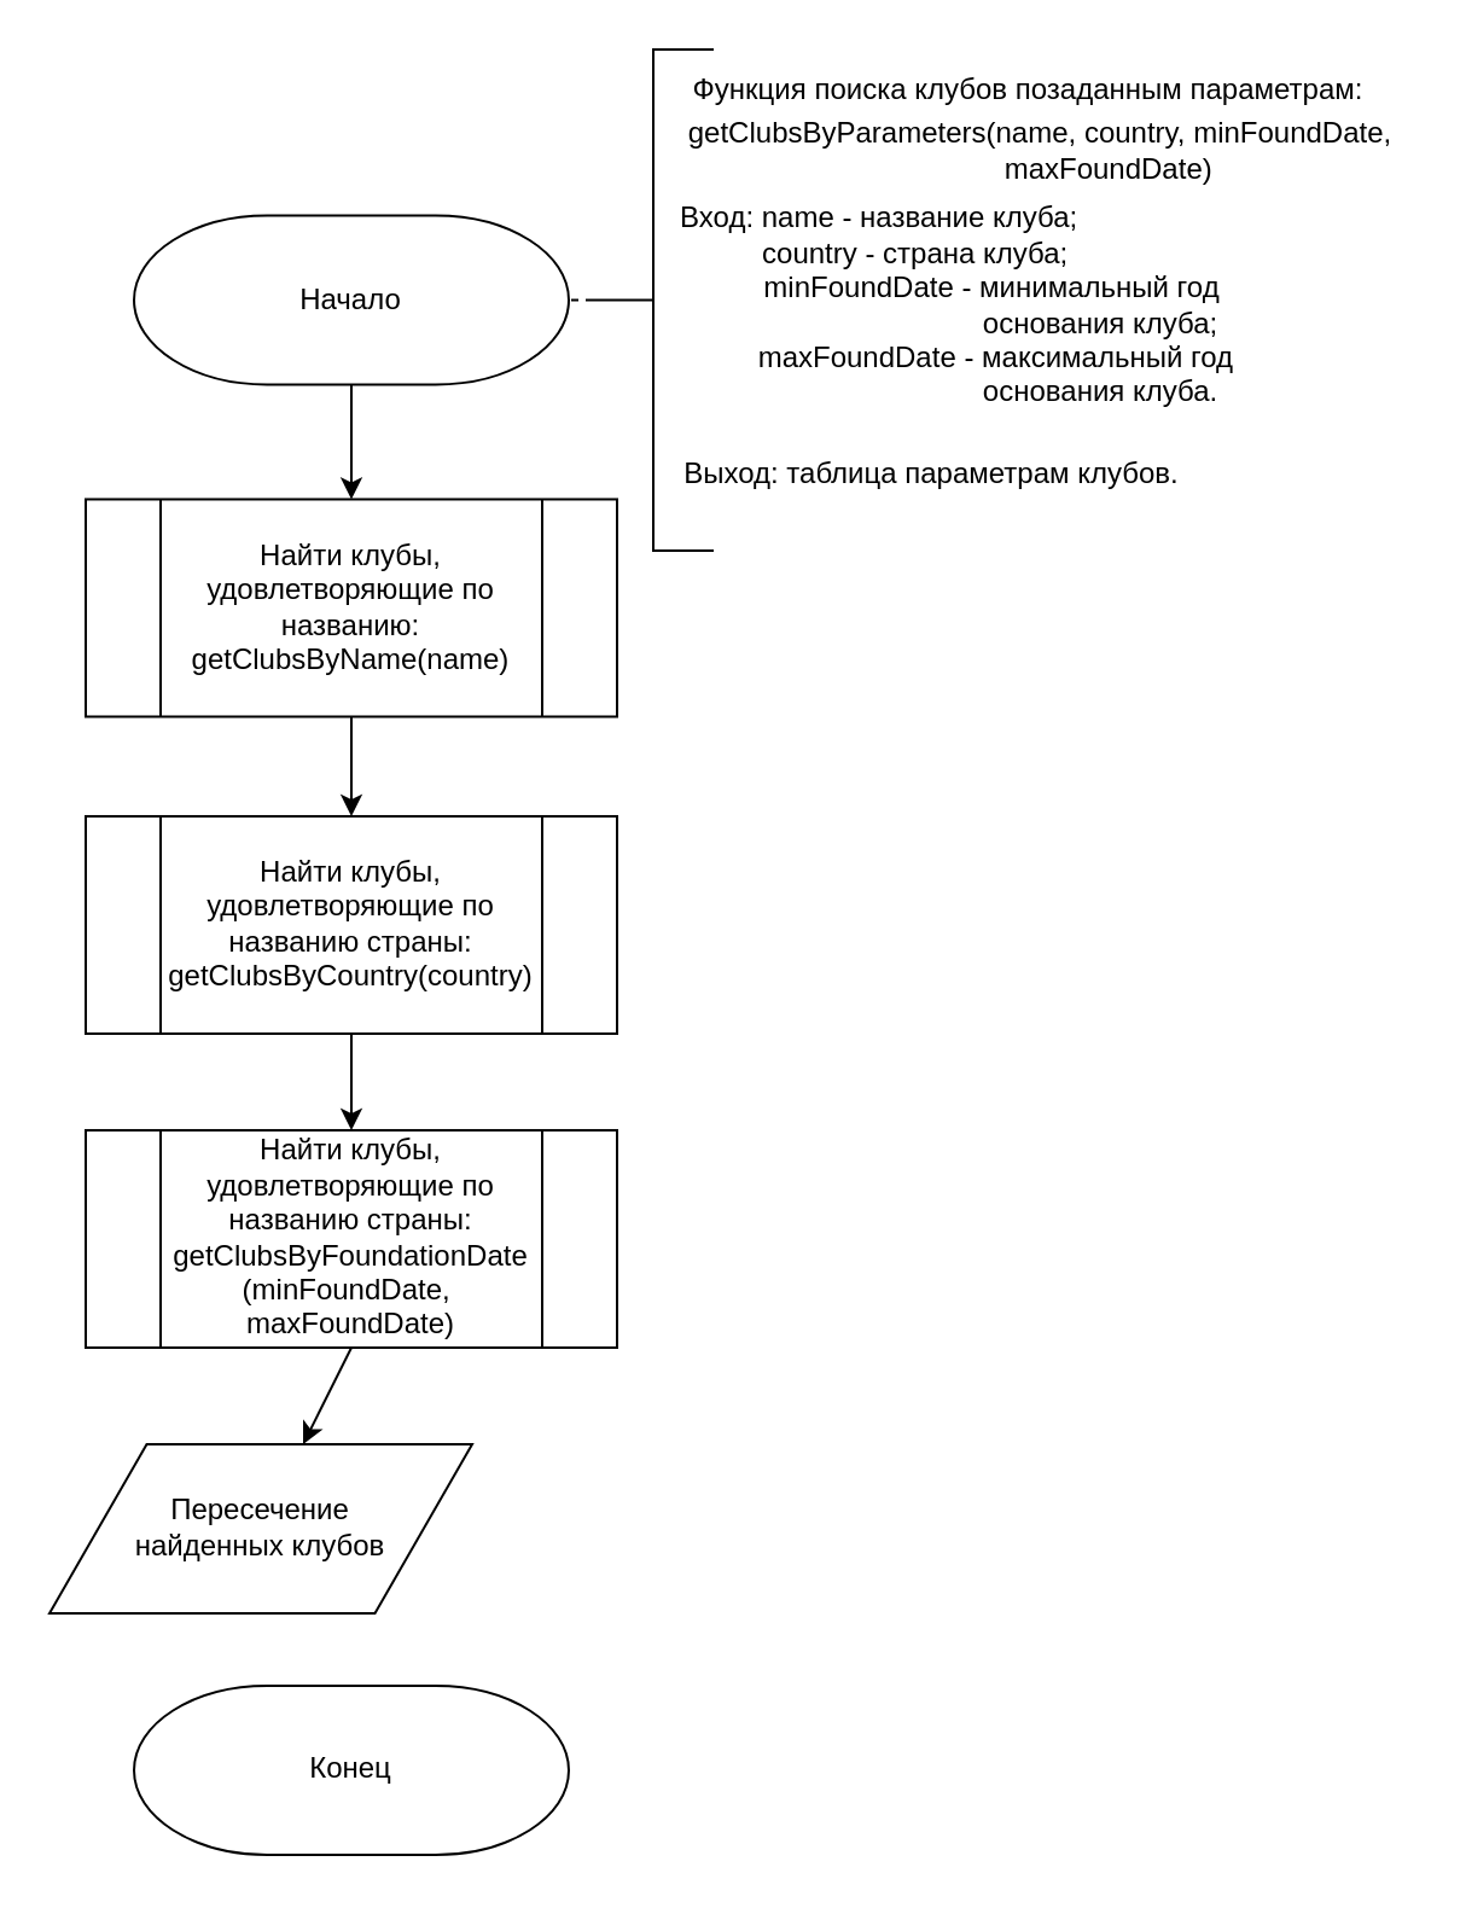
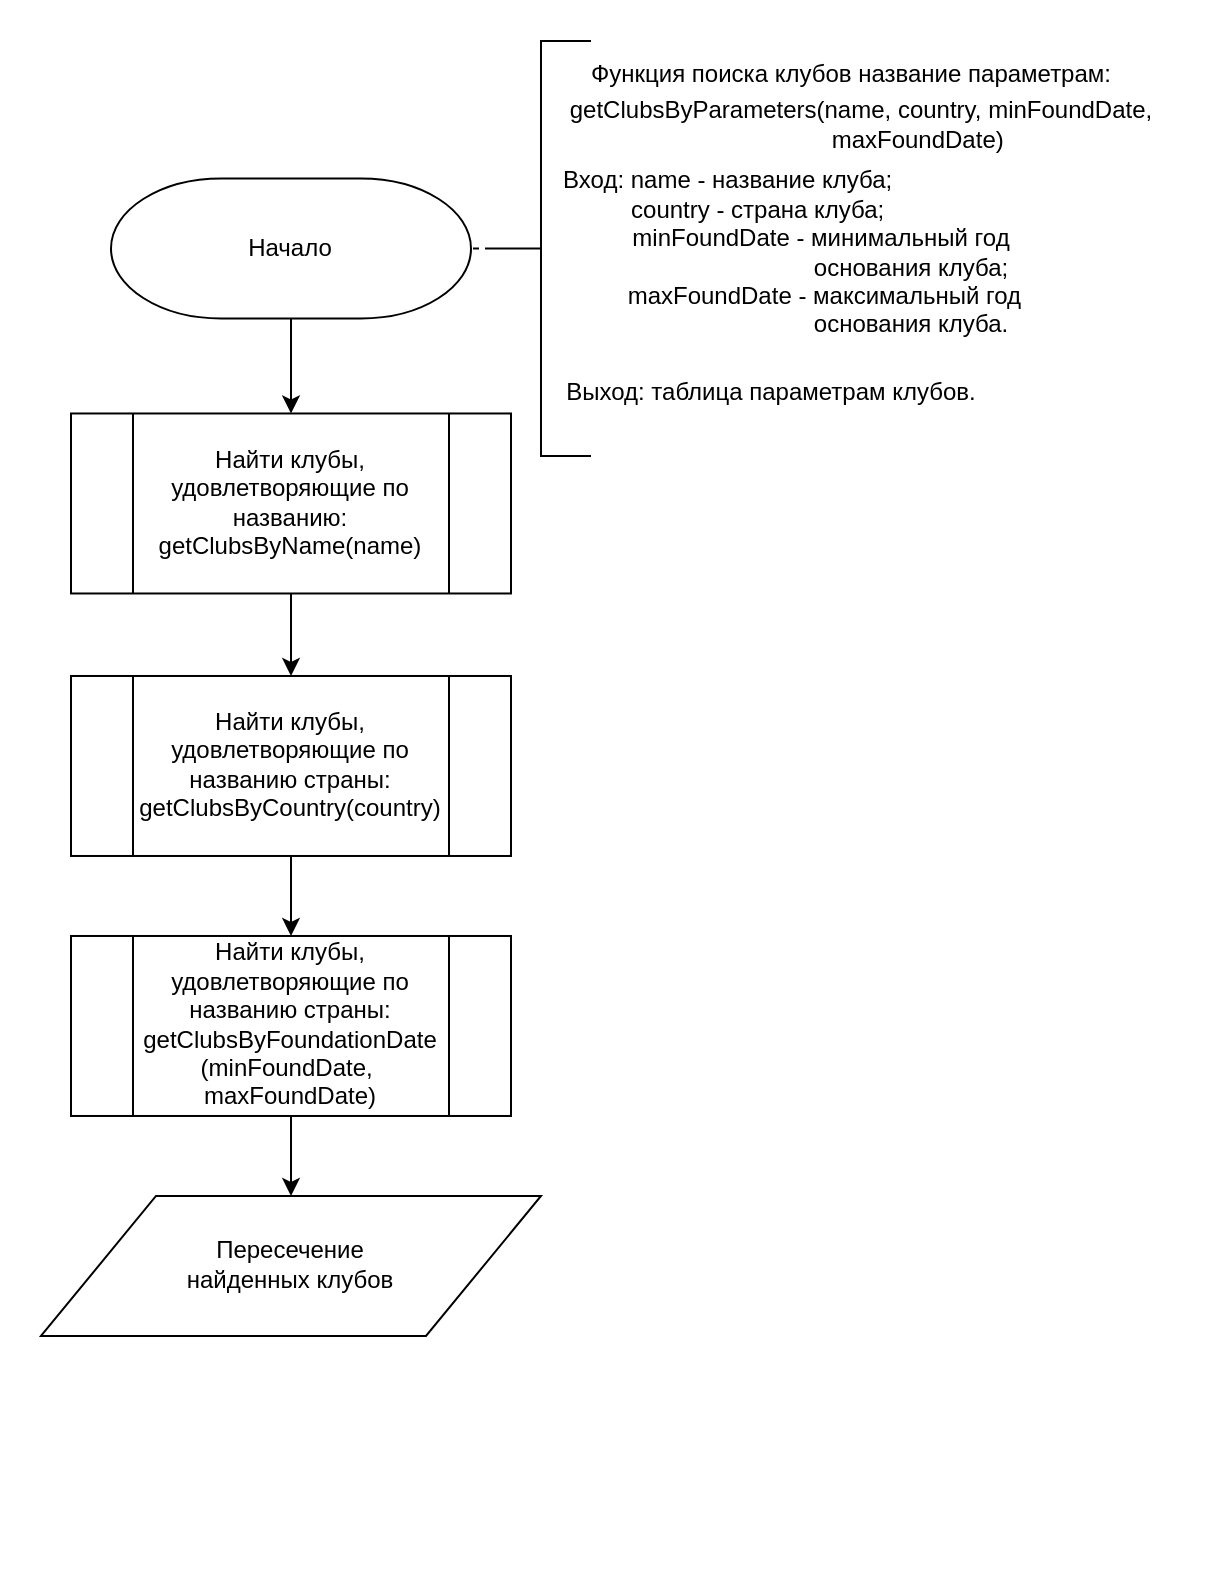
- <mxCell id="8" value="Функция поиска клубов позаданным параметрам:" style="text;html=1;align=center;verticalAlign=middle;resizable=0;points=[];autosize=1;strokeColor=none;fillColor=none;" vertex="1" parent="1"><mxGeometry x="275" y="26.87" width="300" height="20" as="geometry" /></mxCell>
+ <mxCell id="8" value="Функция поиска клубов название параметрам:" style="text;html=1;align=center;verticalAlign=middle;resizable=0;points=[];autosize=1;strokeColor=none;fillColor=none;" vertex="1" parent="1"><mxGeometry x="275" y="26.87" width="300" height="20" as="geometry" /></mxCell>
- <mxCell id="17" value="Пересечение &lt;br&gt;найденных клубов" style="shape=parallelogram;html=1;strokeWidth=1;perimeter=parallelogramPerimeter;whiteSpace=wrap;rounded=0;arcSize=12;size=0.23;fontSize=12;" vertex="1" parent="1"><mxGeometry x="20" y="597.49" width="175" height="70" as="geometry" /></mxCell>
+ <mxCell id="17" value="Пересечение &lt;br&gt;найденных клубов" style="shape=parallelogram;html=1;strokeWidth=1;perimeter=parallelogramPerimeter;whiteSpace=wrap;rounded=0;arcSize=12;size=0.23;fontSize=12;" vertex="1" parent="1"><mxGeometry x="20" y="597.49" width="250" height="70" as="geometry" /></mxCell>
- <mxCell id="9" value="Конец" style="strokeWidth=1;html=1;shape=mxgraph.flowchart.terminator;whiteSpace=wrap;" vertex="1" parent="1"><mxGeometry x="55" y="697.49" width="180" height="70" as="geometry" /></mxCell>
